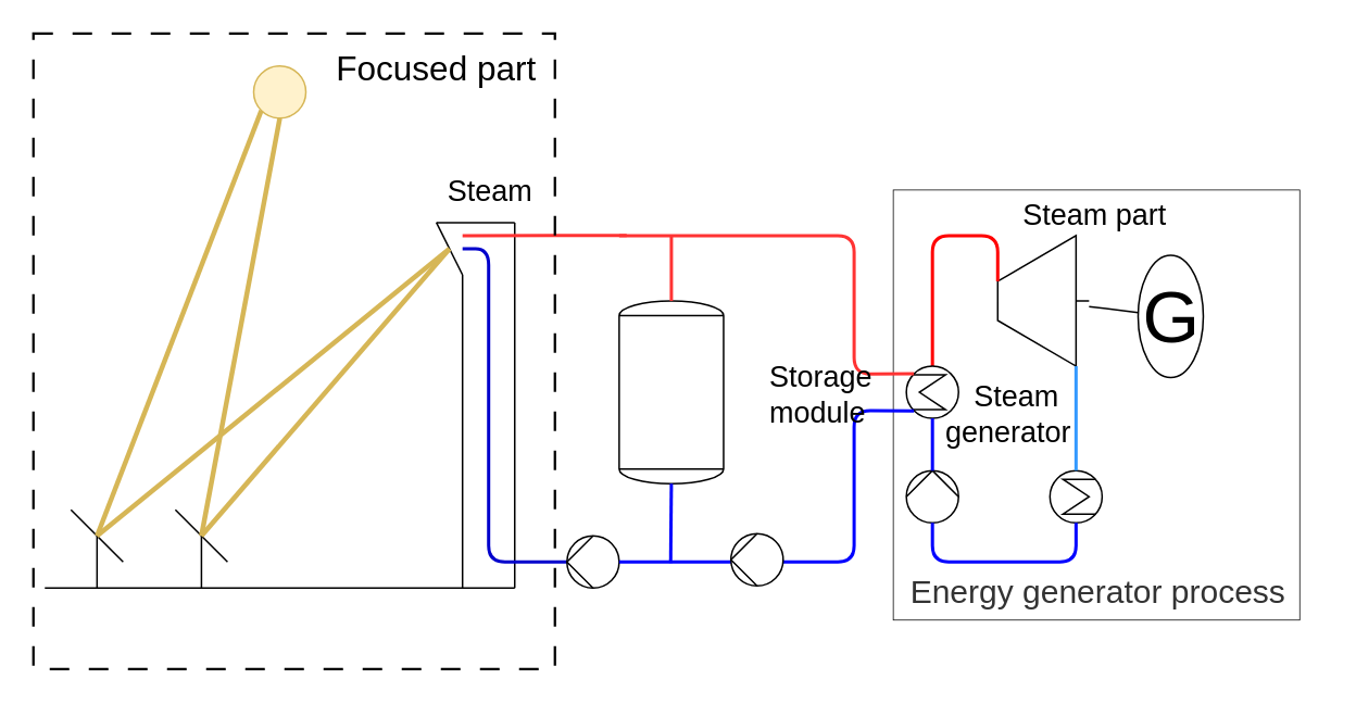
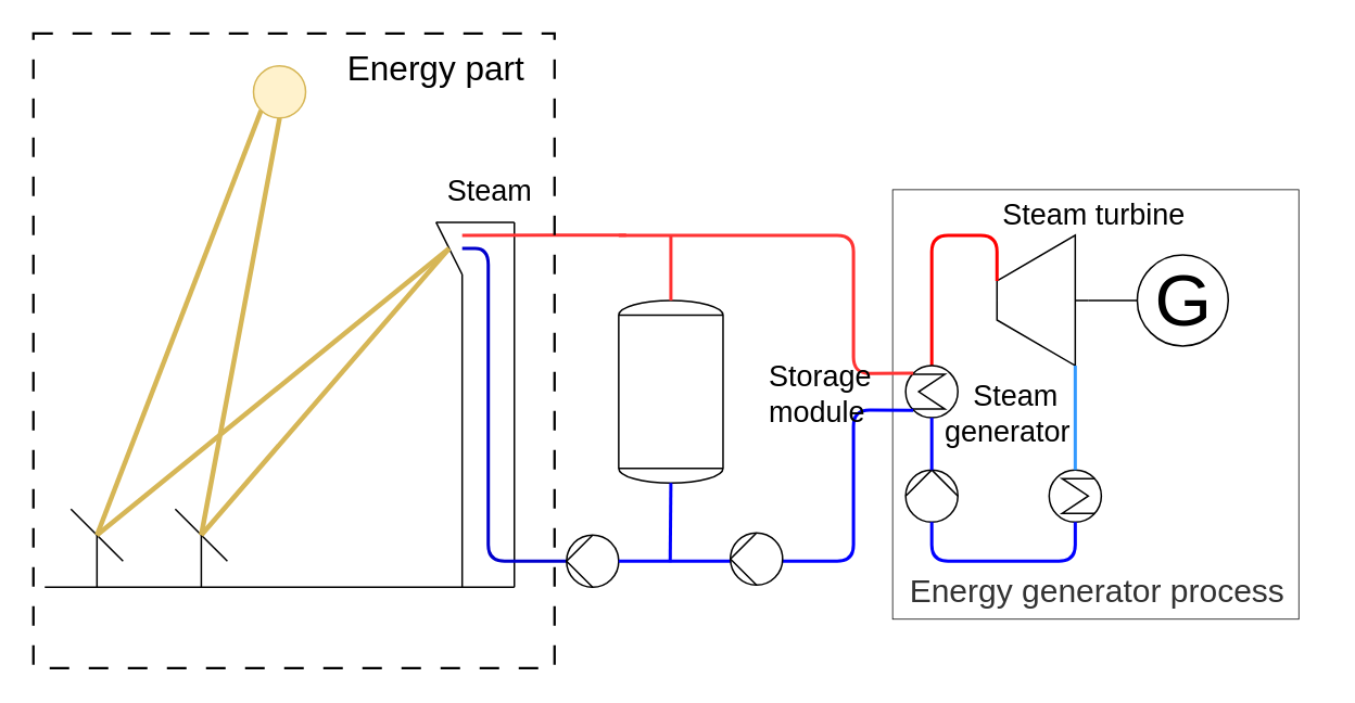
- <mxCell id="45" value="&lt;font style=&quot;font-size: 21px;&quot;&gt;Focused part&lt;/font&gt;" style="text;html=1;align=center;verticalAlign=middle;resizable=0;points=[];autosize=1;fontSize=18;fontFamily=Helvetica;" vertex="1" parent="1"><mxGeometry x="191.625" y="20.579" width="150" height="40" as="geometry" /></mxCell>
+ <mxCell id="45" value="&lt;font style=&quot;font-size: 21px;&quot;&gt;Energy part&lt;/font&gt;" style="text;html=1;align=center;verticalAlign=middle;resizable=0;points=[];autosize=1;fontSize=18;fontFamily=Helvetica;" vertex="1" parent="1"><mxGeometry x="191.625" y="20.579" width="150" height="40" as="geometry" /></mxCell>
- <mxCell id="37" value="Steam part" style="text;html=1;align=center;verticalAlign=middle;resizable=0;points=[];autosize=1;fontSize=18;fontFamily=Helvetica;" parent="2" vertex="1"><mxGeometry x="579.481" y="77.093" width="130" height="30" as="geometry" /></mxCell>
+ <mxCell id="37" value="Steam turbine" style="text;html=1;align=center;verticalAlign=middle;resizable=0;points=[];autosize=1;fontSize=18;fontFamily=Helvetica;" parent="2" vertex="1"><mxGeometry x="579.481" y="77.093" width="130" height="30" as="geometry" /></mxCell>
- <mxCell id="22" value="G" style="dashed=0;outlineConnect=0;align=center;html=1;shape=mxgraph.pid.engines.generator;fontSize=45;" parent="2" vertex="1"><mxGeometry x="670.82" y="116.24" width="40" height="75" as="geometry" /></mxCell>
+ <mxCell id="22" value="G" style="dashed=0;outlineConnect=0;align=center;html=1;shape=mxgraph.pid.engines.generator;fontSize=45;" parent="2" vertex="1"><mxGeometry x="670.82" y="116.24" width="55.86" height="55.86" as="geometry" /></mxCell>
